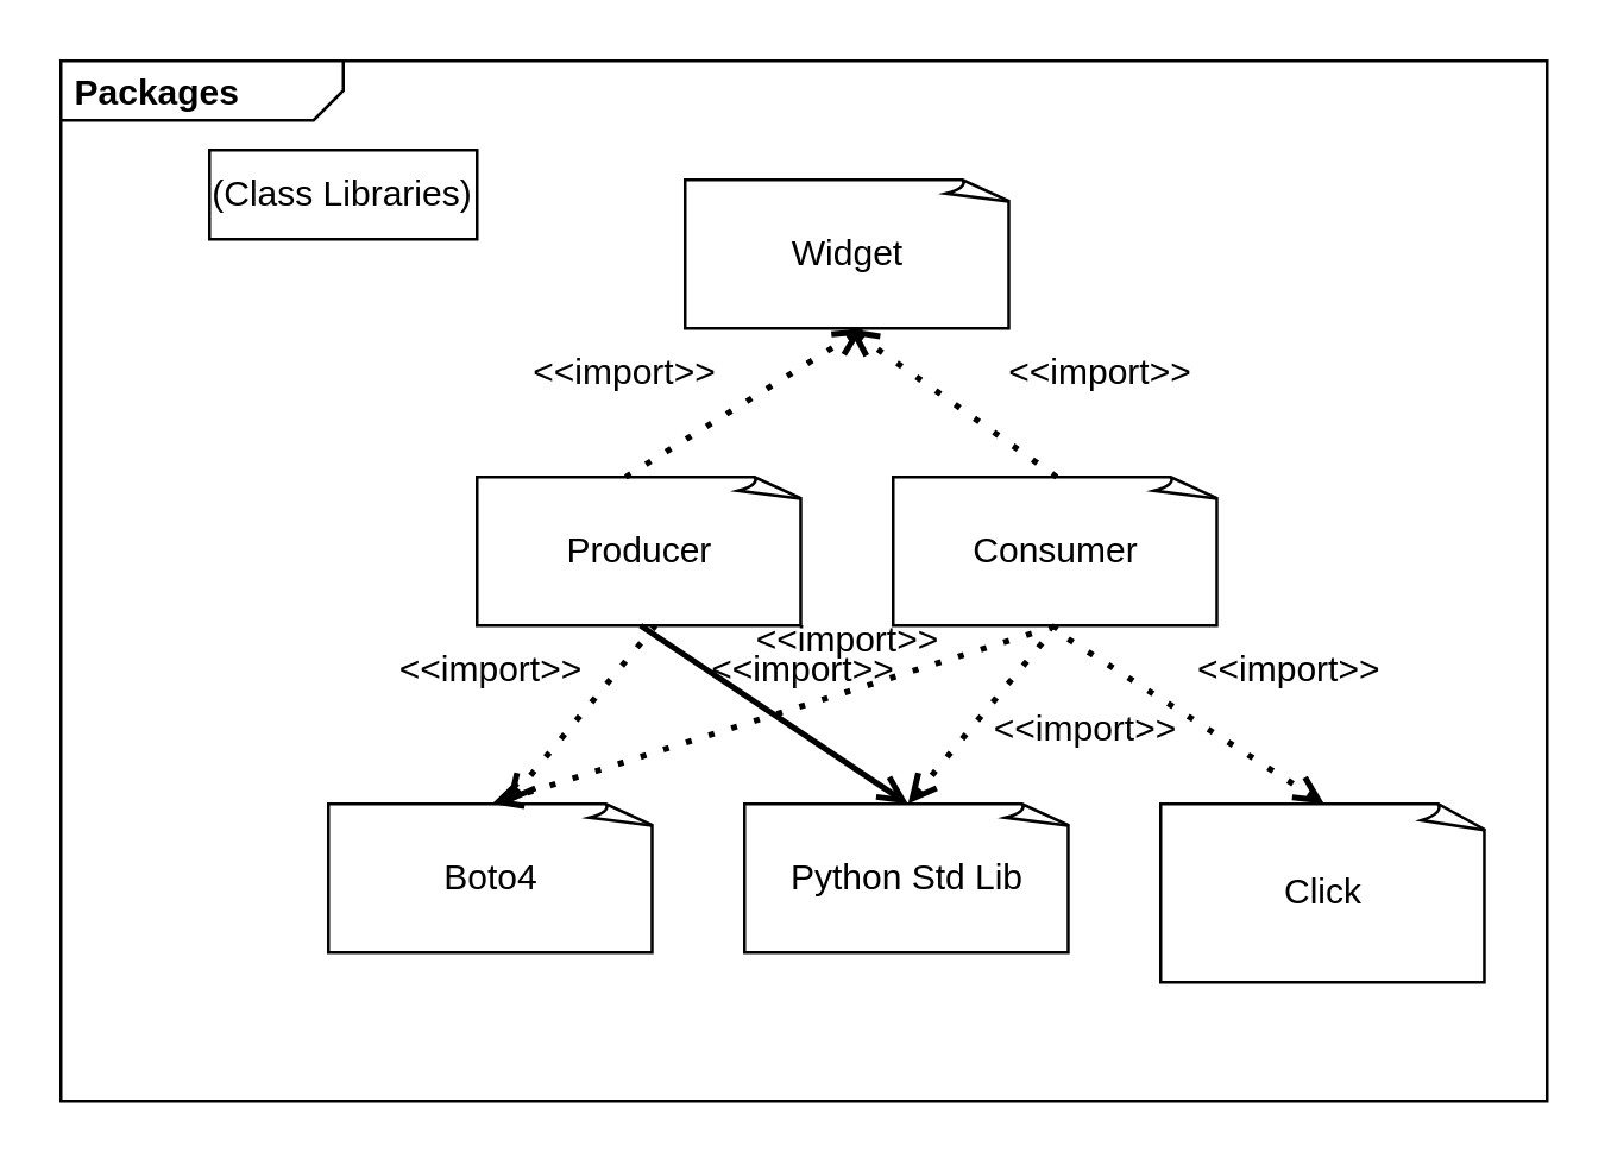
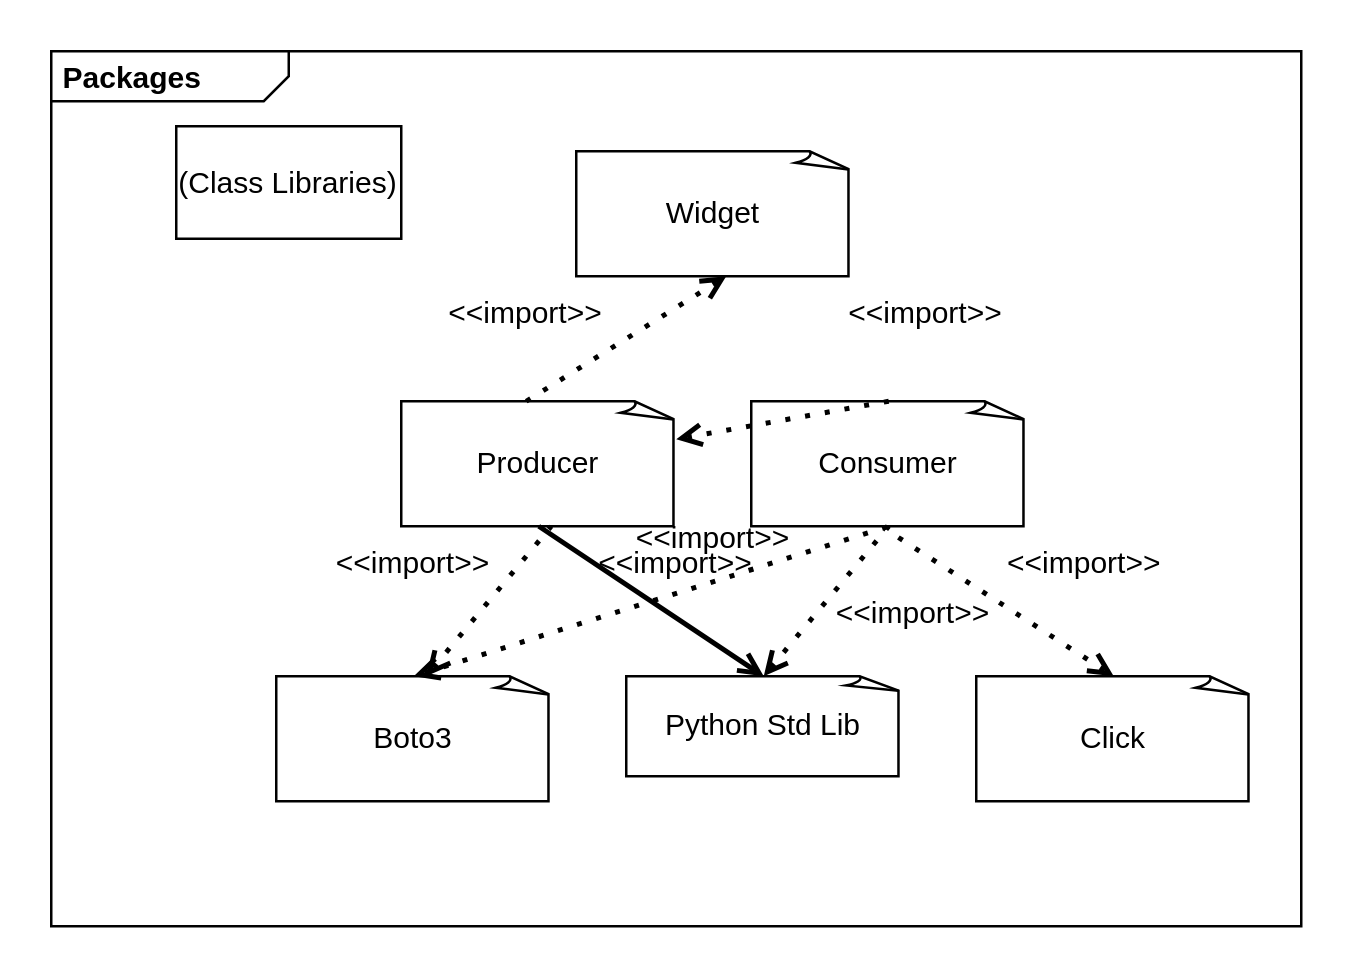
- <mxCell id="8" value="(Class Libraries)" style="rounded=0;whiteSpace=wrap;html=1;" parent="1" vertex="1"><mxGeometry x="70" y="50" width="90" height="30" as="geometry" /></mxCell>
+ <mxCell id="8" value="(Class Libraries)" style="rounded=0;whiteSpace=wrap;html=1;" parent="1" vertex="1"><mxGeometry x="70" y="50" width="90" height="45" as="geometry" /></mxCell>
- <mxCell id="9" value="" style="endArrow=open;dashed=1;html=1;dashPattern=1 3;strokeWidth=2;rounded=0;entryX=0.5;entryY=1;entryDx=0;entryDy=0;entryPerimeter=0;exitX=0.5;exitY=0;exitDx=0;exitDy=0;exitPerimeter=0;startArrow=none;startFill=0;endFill=0;" parent="1" source="4" target="3" edge="1"><mxGeometry width="50" height="50" relative="1" as="geometry"><mxPoint x="330" y="180" as="sourcePoint" /><mxPoint x="380" y="130" as="targetPoint" /></mxGeometry></mxCell>
+ <mxCell id="9" value="" style="endArrow=open;dashed=1;html=1;dashPattern=1 3;strokeWidth=2;rounded=0;exitX=0.5;exitY=0;exitDx=0;exitDy=0;exitPerimeter=0;startArrow=none;startFill=0;endFill=0;" parent="1" source="4" target="17" edge="1"><mxGeometry width="50" height="50" relative="1" as="geometry"><mxPoint x="330" y="180" as="sourcePoint" /><mxPoint x="380" y="130" as="targetPoint" /></mxGeometry></mxCell>
- <mxCell id="7" value="Boto4" style="whiteSpace=wrap;html=1;shape=mxgraph.basic.document" parent="1" vertex="1"><mxGeometry x="110" y="270" width="110" height="50" as="geometry" /></mxCell>
+ <mxCell id="7" value="Boto3" style="whiteSpace=wrap;html=1;shape=mxgraph.basic.document" parent="1" vertex="1"><mxGeometry x="110" y="270" width="110" height="50" as="geometry" /></mxCell>
- <mxCell id="5" value="Python Std Lib" style="whiteSpace=wrap;html=1;shape=mxgraph.basic.document" parent="1" vertex="1"><mxGeometry x="250" y="270" width="110" height="50" as="geometry" /></mxCell>
+ <mxCell id="5" value="Python Std Lib" style="whiteSpace=wrap;html=1;shape=mxgraph.basic.document" parent="1" vertex="1"><mxGeometry x="250" y="270" width="110" height="40" as="geometry" /></mxCell>
- <mxCell id="6" value="Click" style="whiteSpace=wrap;html=1;shape=mxgraph.basic.document" parent="1" vertex="1"><mxGeometry x="390" y="270" width="110" height="60" as="geometry" /></mxCell>
+ <mxCell id="6" value="Click" style="whiteSpace=wrap;html=1;shape=mxgraph.basic.document" parent="1" vertex="1"><mxGeometry x="390" y="270" width="110" height="50" as="geometry" /></mxCell>
